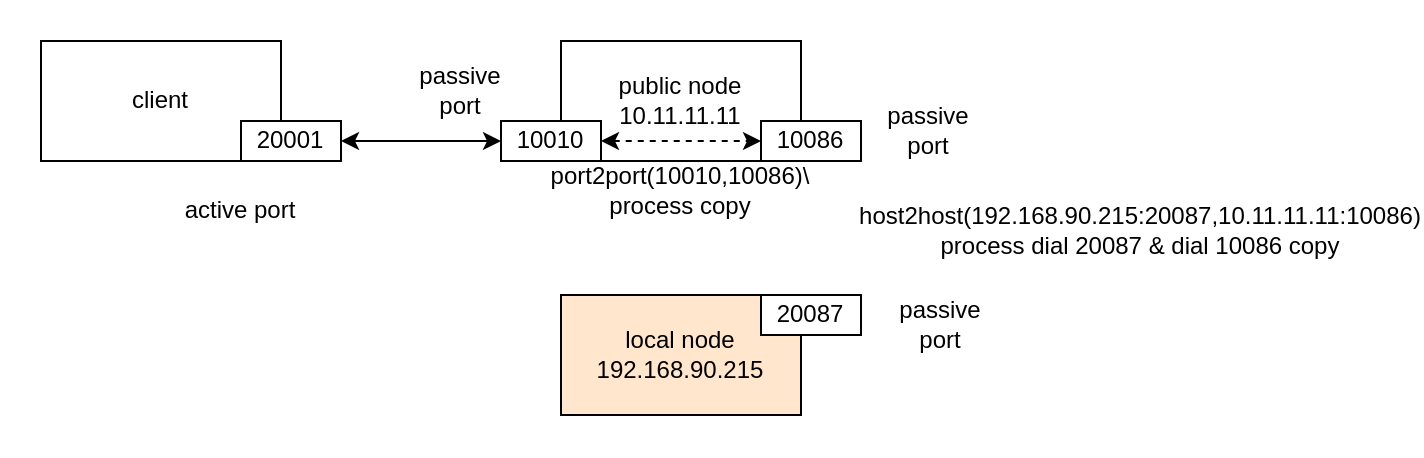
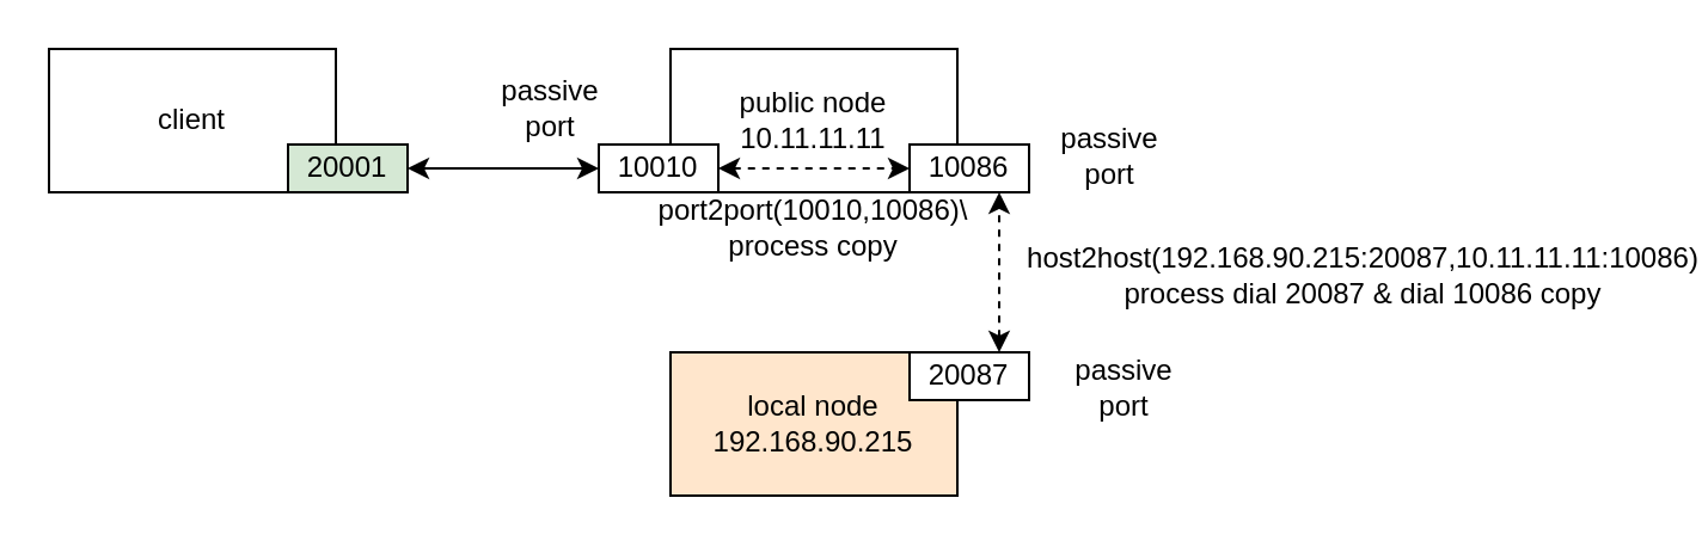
- <mxCell id="8" value="20001" style="rounded=0;whiteSpace=wrap;html=1;" vertex="1" parent="1"><mxGeometry x="120" y="60" width="50" height="20" as="geometry" /></mxCell>
+ <mxCell id="8" value="20001" style="rounded=0;whiteSpace=wrap;html=1;fillColor=#d5e8d4;" vertex="1" parent="1"><mxGeometry x="120" y="60" width="50" height="20" as="geometry" /></mxCell>
- <mxCell id="16" value="active port" style="text;html=1;strokeColor=none;fillColor=none;align=center;verticalAlign=middle;whiteSpace=wrap;rounded=0;" vertex="1" parent="1"><mxGeometry x="90" y="90" width="60" height="30" as="geometry" /></mxCell>
+ <mxCell id="9" value="" style="endArrow=classic;startArrow=classic;html=1;rounded=0;entryX=0.75;entryY=1;entryDx=0;entryDy=0;exitX=0.75;exitY=0;exitDx=0;exitDy=0;dashed=1;" edge="1" parent="1" source="6" target="3"><mxGeometry width="50" height="50" relative="1" as="geometry"><mxPoint x="510" y="210" as="sourcePoint" /><mxPoint x="560" y="160" as="targetPoint" /></mxGeometry></mxCell>
